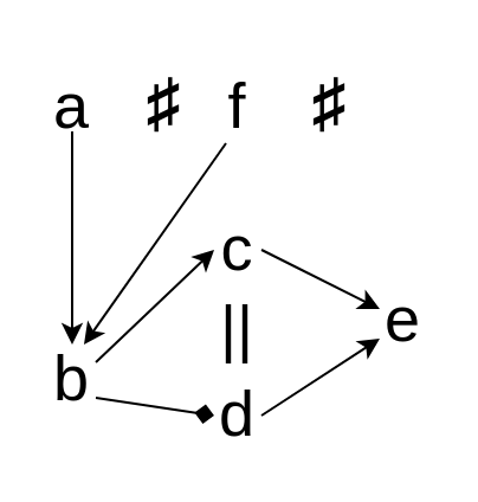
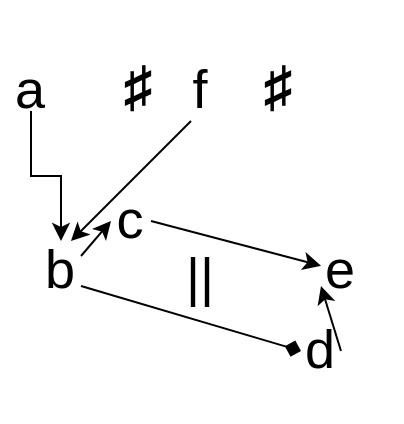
- <mxCell id="3" value="&lt;span style=&quot;font-size: 27px;&quot;&gt;a&lt;/span&gt;" style="text;html=1;align=center;verticalAlign=middle;whiteSpace=wrap;rounded=0;" parent="1" vertex="1"><mxGeometry x="20" y="35" width="20" height="20" as="geometry" /></mxCell>
+ <mxCell id="3" value="&lt;span style=&quot;font-size: 27px;&quot;&gt;a&lt;/span&gt;" style="text;html=1;align=center;verticalAlign=middle;whiteSpace=wrap;rounded=0;" parent="1" vertex="1"><mxGeometry x="5" y="35" width="20" height="20" as="geometry" /></mxCell>
- <mxCell id="9" value="&lt;span style=&quot;font-size: 27px;&quot;&gt;c&lt;/span&gt;" style="text;html=1;align=center;verticalAlign=middle;whiteSpace=wrap;rounded=0;" parent="1" vertex="1"><mxGeometry x="90" y="90" width="20" height="30" as="geometry" /></mxCell>
+ <mxCell id="9" value="&lt;span style=&quot;font-size: 27px;&quot;&gt;c&lt;/span&gt;" style="text;html=1;align=center;verticalAlign=middle;whiteSpace=wrap;rounded=0;" parent="1" vertex="1"><mxGeometry x="55" y="95" width="20" height="30" as="geometry" /></mxCell>
- <mxCell id="14" value="&lt;span style=&quot;font-size: 27px;&quot;&gt;b&lt;/span&gt;" style="text;html=1;align=center;verticalAlign=middle;whiteSpace=wrap;rounded=0;points=[[0,0,0,0,0],[0,0.25,0,0,0],[0,0.5,0,0,0],[0,0.75,0,0,0],[0,1,0,0,0],[0.25,0,0,0,0],[0.25,1,0,0,0],[0.5,0,0,0,0],[0.5,1,0,0,0],[0.75,0,0,0,0],[0.75,1,0,0,0],[1,0,0,0,0],[1,0.3,0,1,0],[1,0.5,0,0,0],[1,0.75,0,0,0],[1,1,0,0,0]];" parent="1" vertex="1"><mxGeometry x="20" y="145" width="20" height="30" as="geometry" /></mxCell>
+ <mxCell id="14" value="&lt;span style=&quot;font-size: 27px;&quot;&gt;b&lt;/span&gt;" style="text;html=1;align=center;verticalAlign=middle;whiteSpace=wrap;rounded=0;points=[[0,0,0,0,0],[0,0.25,0,0,0],[0,0.5,0,0,0],[0,0.75,0,0,0],[0,1,0,0,0],[0.25,0,0,0,0],[0.25,1,0,0,0],[0.5,0,0,0,0],[0.5,1,0,0,0],[0.75,0,0,0,0],[0.75,1,0,0,0],[1,0,0,0,0],[1,0.3,0,1,0],[1,0.5,0,0,0],[1,0.75,0,0,0],[1,1,0,0,0]];" parent="1" vertex="1"><mxGeometry x="20" y="120" width="20" height="30" as="geometry" /></mxCell>
- <mxCell id="12" value="&lt;span style=&quot;font-size: 27px;&quot;&gt;d&lt;/span&gt;" style="text;html=1;align=center;verticalAlign=middle;whiteSpace=wrap;rounded=0;" parent="1" vertex="1"><mxGeometry x="90" y="160" width="20" height="30" as="geometry" /></mxCell>
+ <mxCell id="12" value="&lt;span style=&quot;font-size: 27px;&quot;&gt;d&lt;/span&gt;" style="text;html=1;align=center;verticalAlign=middle;whiteSpace=wrap;rounded=0;" parent="1" vertex="1"><mxGeometry x="150" y="160" width="20" height="30" as="geometry" /></mxCell>
